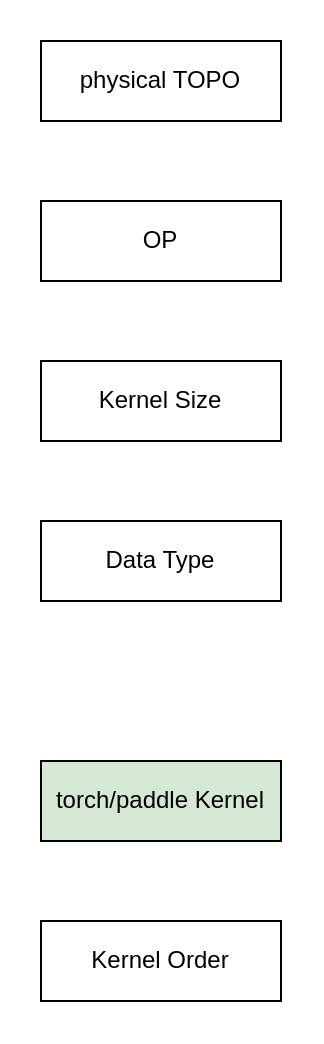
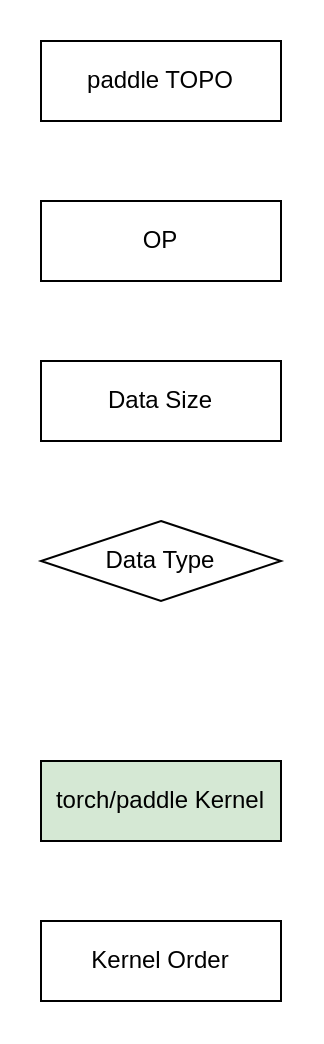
- <mxCell id="2" value="physical TOPO" style="rounded=0;whiteSpace=wrap;html=1;" vertex="1" parent="1"><mxGeometry x="20" y="20" width="120" height="40" as="geometry" /></mxCell>
+ <mxCell id="2" value="paddle TOPO" style="rounded=0;whiteSpace=wrap;html=1;" vertex="1" parent="1"><mxGeometry x="20" y="20" width="120" height="40" as="geometry" /></mxCell>
- <mxCell id="4" value="Kernel Size" style="rounded=0;whiteSpace=wrap;html=1;" vertex="1" parent="1"><mxGeometry x="20" y="180" width="120" height="40" as="geometry" /></mxCell>
+ <mxCell id="4" value="Data Size" style="rounded=0;whiteSpace=wrap;html=1;" vertex="1" parent="1"><mxGeometry x="20" y="180" width="120" height="40" as="geometry" /></mxCell>
- <mxCell id="5" value="Data Type" style="rounded=0;whiteSpace=wrap;html=1;" vertex="1" parent="1"><mxGeometry x="20" y="260" width="120" height="40" as="geometry" /></mxCell>
+ <mxCell id="5" value="Data Type" style="rhombus;whiteSpace=wrap;html=1;" vertex="1" parent="1"><mxGeometry x="20" y="260" width="120" height="40" as="geometry" /></mxCell>
